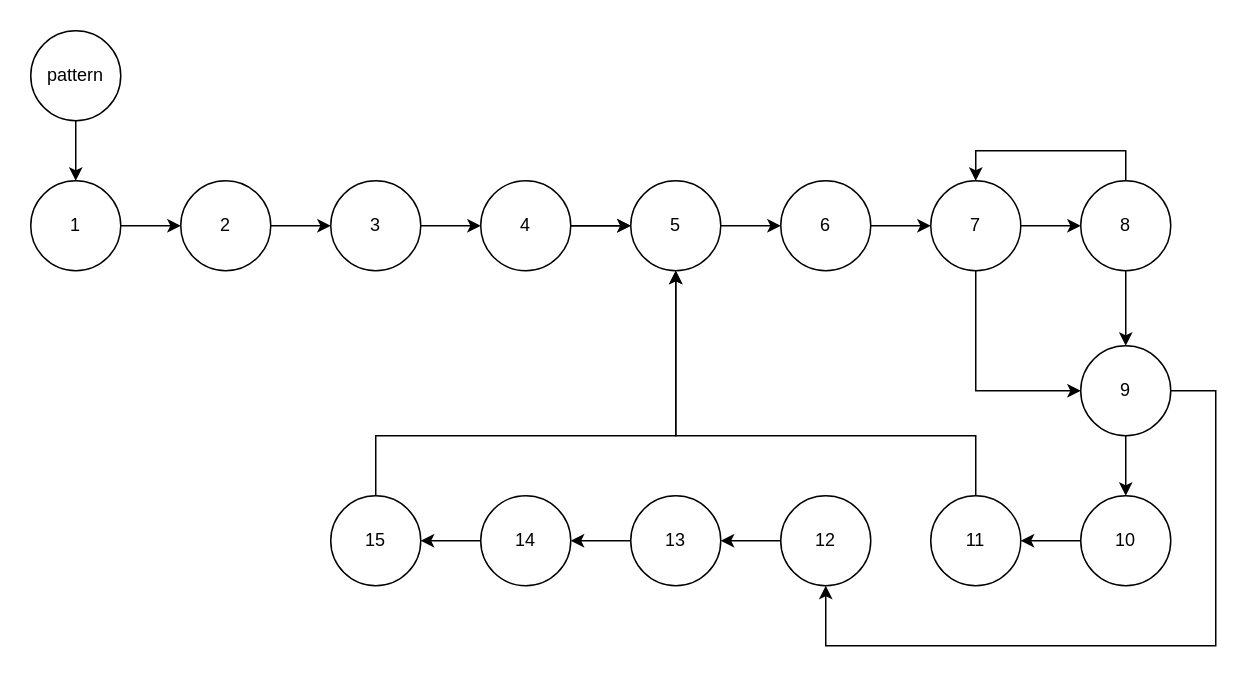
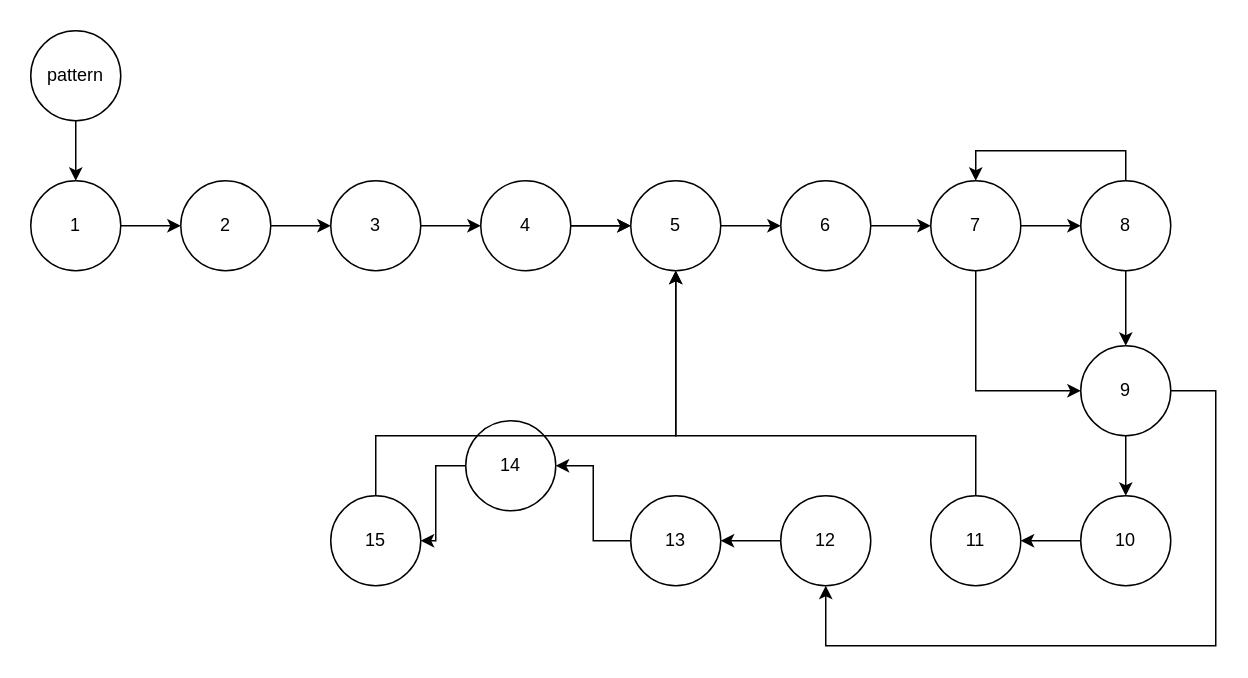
- <mxCell id="33" value="14" style="ellipse;whiteSpace=wrap;html=1;aspect=fixed;" parent="1" vertex="1"><mxGeometry x="320" y="330" width="60" height="60" as="geometry" /></mxCell>
+ <mxCell id="33" value="14" style="ellipse;whiteSpace=wrap;html=1;aspect=fixed;" parent="1" vertex="1"><mxGeometry x="310" y="280" width="60" height="60" as="geometry" /></mxCell>
